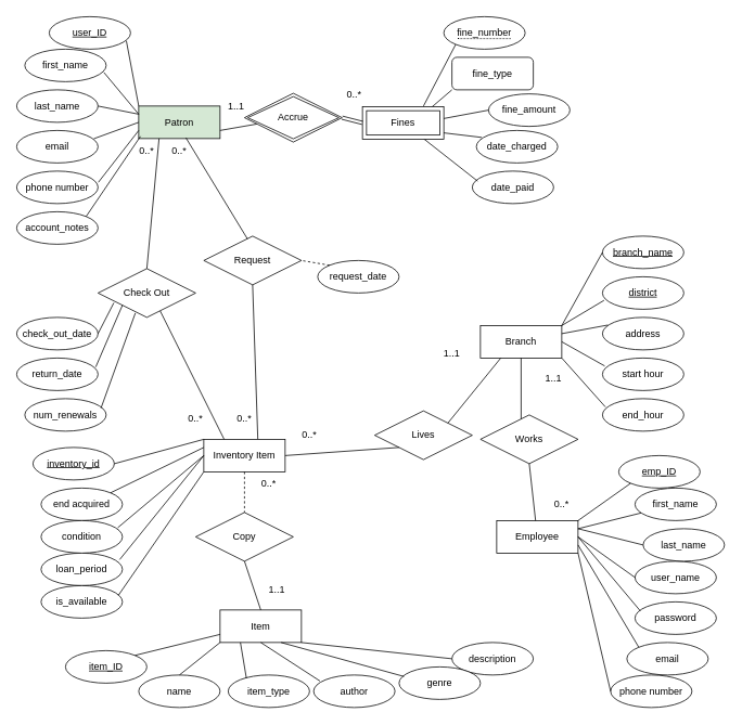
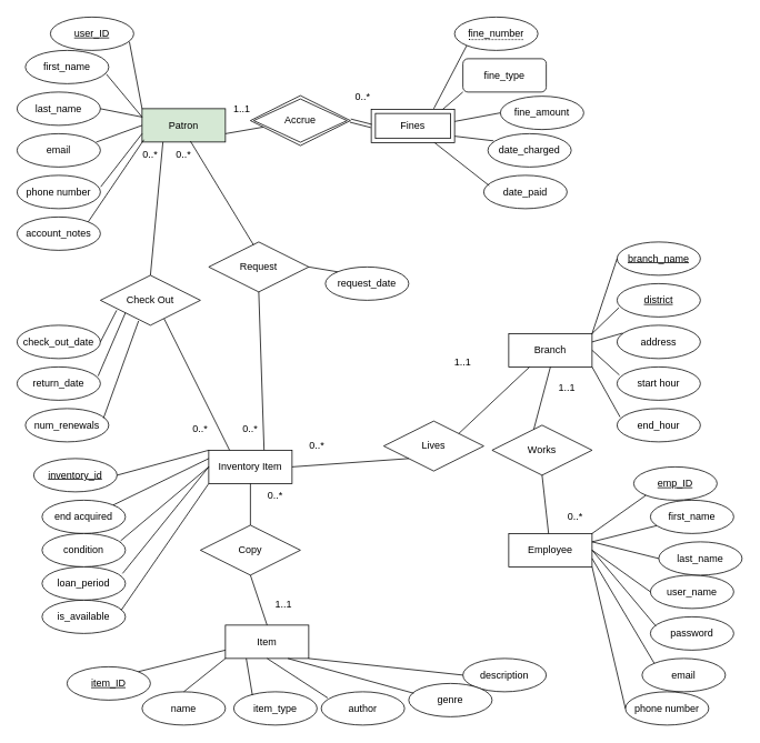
- <mxCell id="47" value="" style="endArrow=none;html=1;rounded=0;exitX=0;exitY=0;exitDx=0;exitDy=0;entryX=1;entryY=0.5;entryDx=0;entryDy=0;dashed=1;" parent="1" source="14" target="13" edge="1"><mxGeometry relative="1" as="geometry"><mxPoint x="540" y="390" as="sourcePoint" /><mxPoint x="462.8" y="340.58" as="targetPoint" /></mxGeometry></mxCell>
+ <mxCell id="47" value="" style="endArrow=none;html=1;rounded=0;exitX=0;exitY=0;exitDx=0;exitDy=0;entryX=1;entryY=0.5;entryDx=0;entryDy=0;" parent="1" source="14" target="13" edge="1"><mxGeometry relative="1" as="geometry"><mxPoint x="540" y="390" as="sourcePoint" /><mxPoint x="462.8" y="340.58" as="targetPoint" /></mxGeometry></mxCell>
- <mxCell id="15" value="Branch" style="whiteSpace=wrap;html=1;align=center;" parent="1" vertex="1"><mxGeometry x="590" y="400" width="100" height="40" as="geometry" /></mxCell>
+ <mxCell id="15" value="Branch" style="whiteSpace=wrap;html=1;align=center;" parent="1" vertex="1"><mxGeometry x="610" y="400" width="100" height="40" as="geometry" /></mxCell>
- <mxCell id="95" value="" style="endArrow=none;html=1;rounded=0;exitX=0.5;exitY=1;exitDx=0;exitDy=0;entryX=0.5;entryY=0;entryDx=0;entryDy=0;dashed=1;" parent="1" source="8" target="81" edge="1"><mxGeometry relative="1" as="geometry"><mxPoint x="200" y="640" as="sourcePoint" /><mxPoint x="310" y="640" as="targetPoint" /></mxGeometry></mxCell>
+ <mxCell id="95" value="" style="endArrow=none;html=1;rounded=0;exitX=0.5;exitY=1;exitDx=0;exitDy=0;entryX=0.5;entryY=0;entryDx=0;entryDy=0;" parent="1" source="8" target="81" edge="1"><mxGeometry relative="1" as="geometry"><mxPoint x="200" y="640" as="sourcePoint" /><mxPoint x="310" y="640" as="targetPoint" /></mxGeometry></mxCell>
